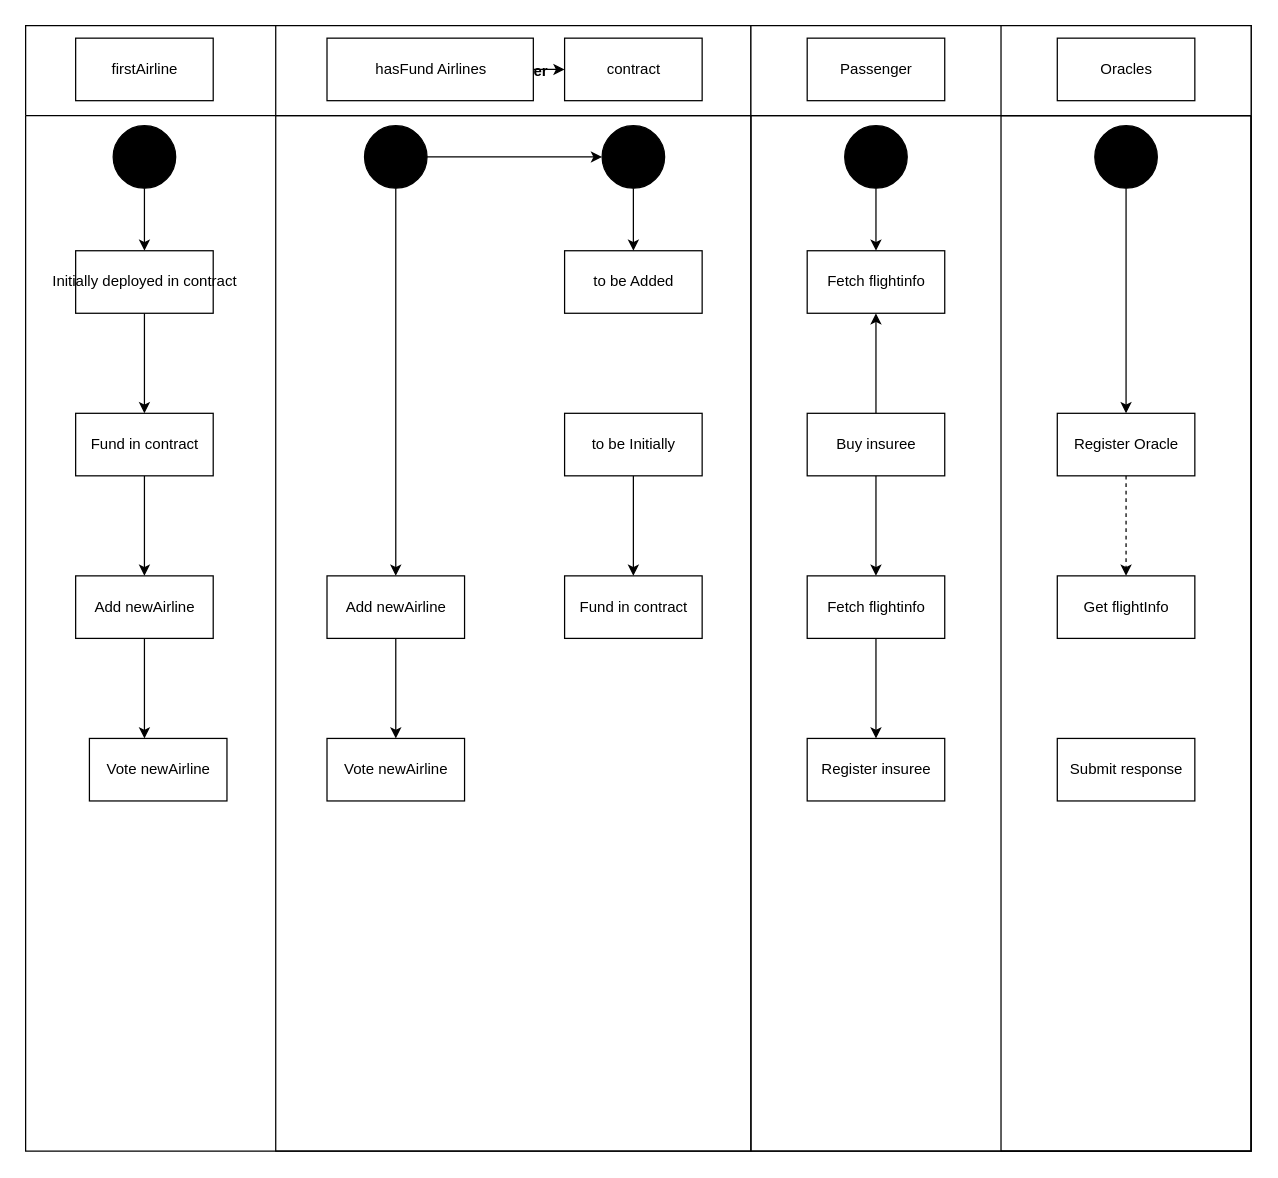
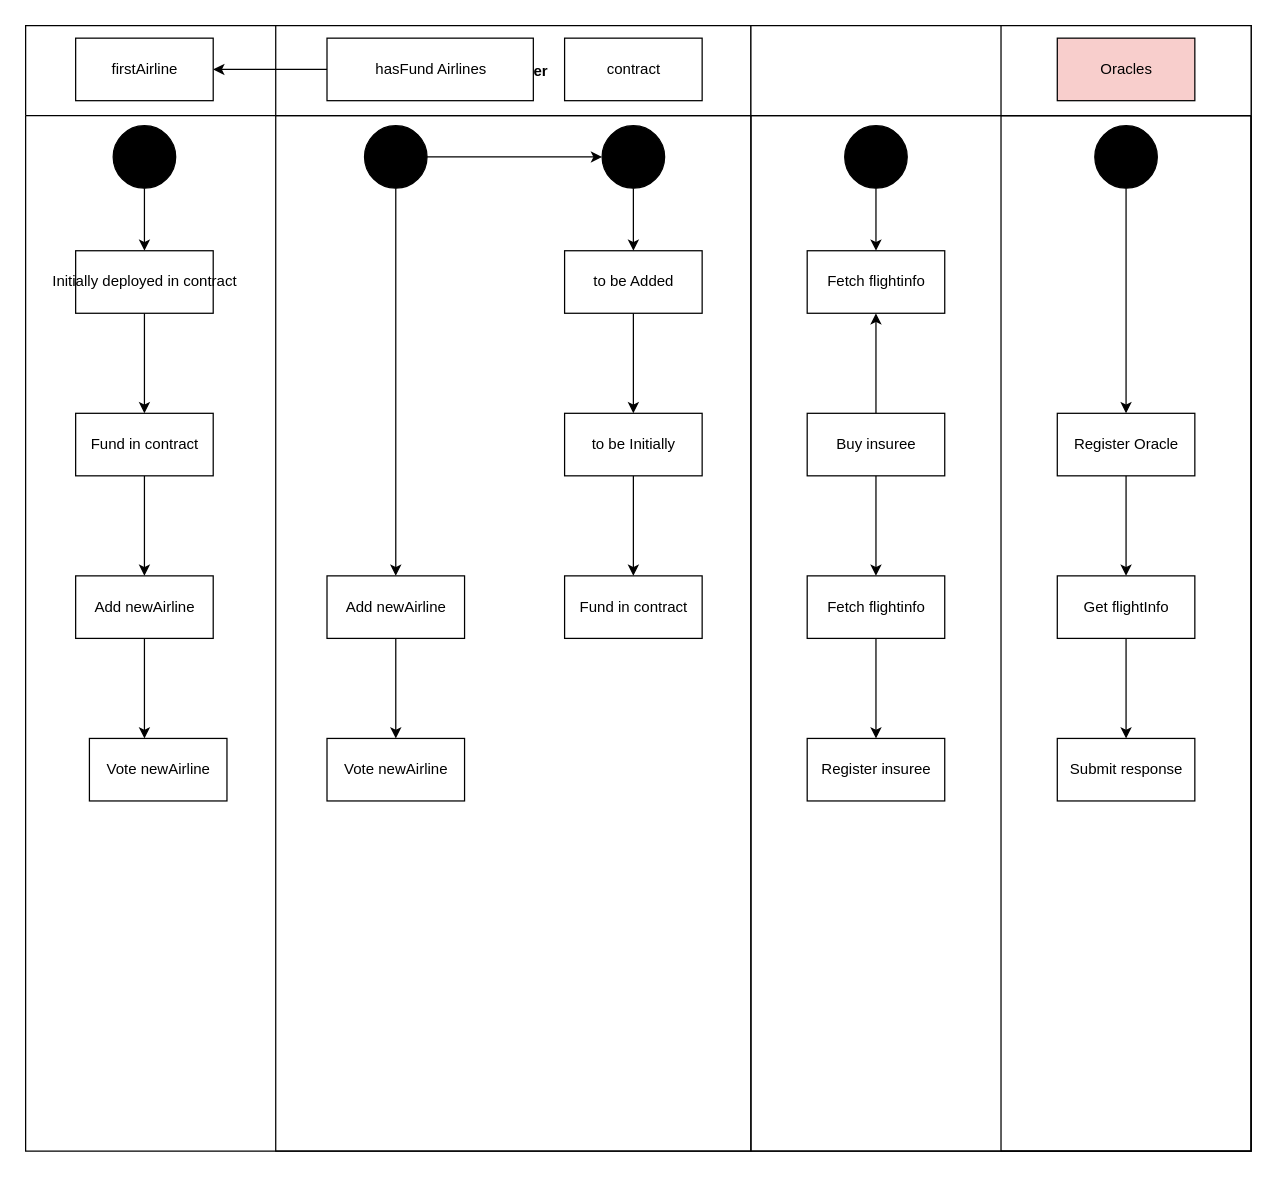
- <mxCell id="14" value="" style="edgeStyle=orthogonalEdgeStyle;rounded=0;orthogonalLoop=1;jettySize=auto;html=1;" parent="3" source="15" target="16" edge="1"><mxGeometry relative="1" as="geometry" /></mxCell>
+ <mxCell id="14" value="" style="edgeStyle=orthogonalEdgeStyle;rounded=0;orthogonalLoop=1;jettySize=auto;html=1;" parent="3" source="15" target="45" edge="1"><mxGeometry relative="1" as="geometry" /></mxCell>
- <mxCell id="30" value="Passenger" style="html=1;" parent="20" vertex="1"><mxGeometry x="45" y="10" width="110" height="50" as="geometry" /></mxCell>
- <mxCell id="22" value="Oracles" style="html=1;" parent="21" vertex="1"><mxGeometry x="45" y="10" width="110" height="50" as="geometry" /></mxCell>
+ <mxCell id="22" value="Oracles" style="html=1;fillColor=#f8cecc;" parent="21" vertex="1"><mxGeometry x="45" y="10" width="110" height="50" as="geometry" /></mxCell>
+ <mxCell id="5" value="" style="edgeStyle=orthogonalEdgeStyle;rounded=0;orthogonalLoop=1;jettySize=auto;html=1;" edge="1" parent="3" source="6" target="8"><mxGeometry relative="1" as="geometry" /></mxCell>
- <mxCell id="25" value="" style="edgeStyle=orthogonalEdgeStyle;rounded=0;orthogonalLoop=1;jettySize=auto;html=1;dashed=1;" parent="21" source="26" target="28" edge="1"><mxGeometry relative="1" as="geometry" /></mxCell>
+ <mxCell id="25" value="" style="edgeStyle=orthogonalEdgeStyle;rounded=0;orthogonalLoop=1;jettySize=auto;html=1;" parent="21" source="26" target="28" edge="1"><mxGeometry relative="1" as="geometry" /></mxCell>
+ <mxCell id="27" value="" style="edgeStyle=orthogonalEdgeStyle;rounded=0;orthogonalLoop=1;jettySize=auto;html=1;" parent="21" source="28" target="29" edge="1"><mxGeometry relative="1" as="geometry" /></mxCell>
